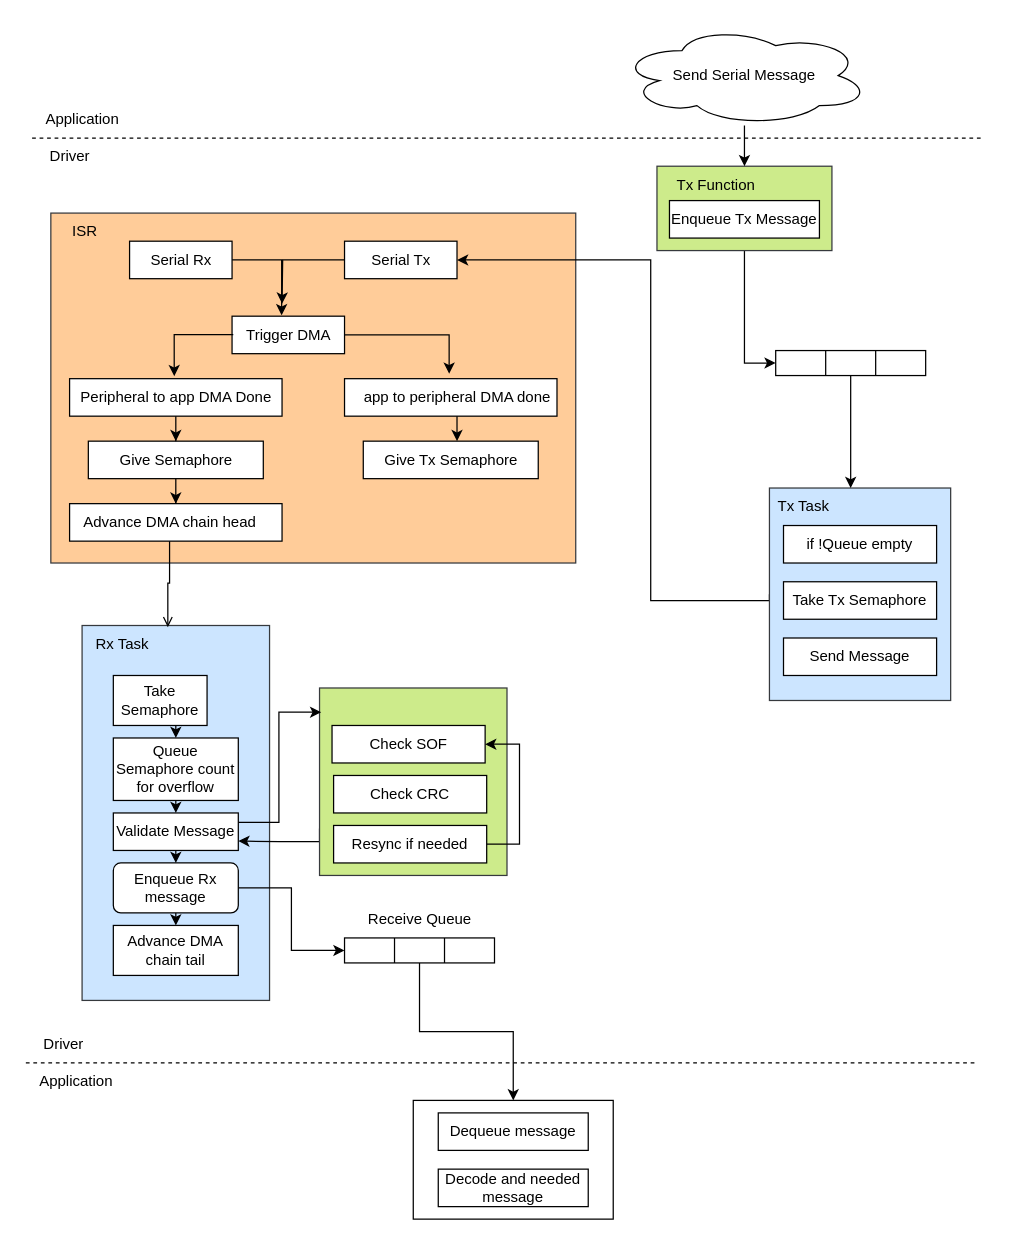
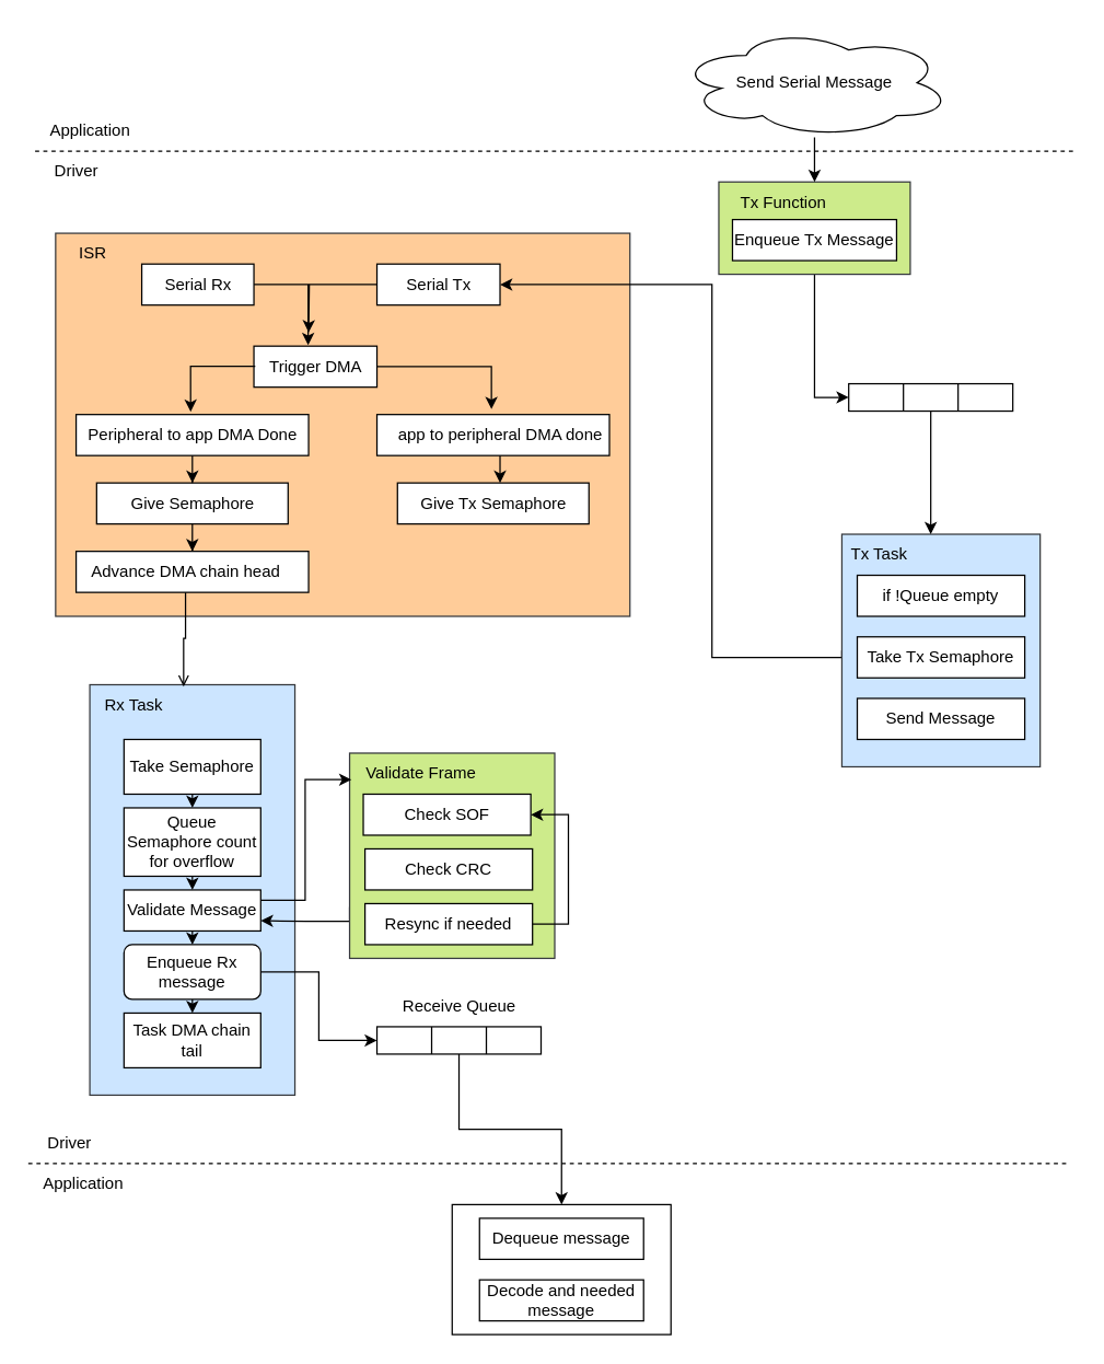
- <mxCell id="49" value="Take Semaphore" style="rounded=0;whiteSpace=wrap;html=1;" vertex="1" parent="1"><mxGeometry x="90" y="540" width="75" height="40" as="geometry" /></mxCell>
+ <mxCell id="49" value="Take Semaphore" style="rounded=0;whiteSpace=wrap;html=1;" vertex="1" parent="1"><mxGeometry x="90" y="540" width="100" height="40" as="geometry" /></mxCell>
+ <mxCell id="69" value="Validate Frame" style="text;html=1;strokeColor=none;fillColor=none;align=center;verticalAlign=middle;whiteSpace=wrap;rounded=0;" vertex="1" parent="1"><mxGeometry x="265" y="550" width="85" height="30" as="geometry" /></mxCell>
- <mxCell id="55" value="Advance DMA chain tail" style="rounded=0;whiteSpace=wrap;html=1;" vertex="1" parent="1"><mxGeometry x="90" y="740" width="100" height="40" as="geometry" /></mxCell>
+ <mxCell id="55" value="Task DMA chain tail" style="rounded=0;whiteSpace=wrap;html=1;" vertex="1" parent="1"><mxGeometry x="90" y="740" width="100" height="40" as="geometry" /></mxCell>
